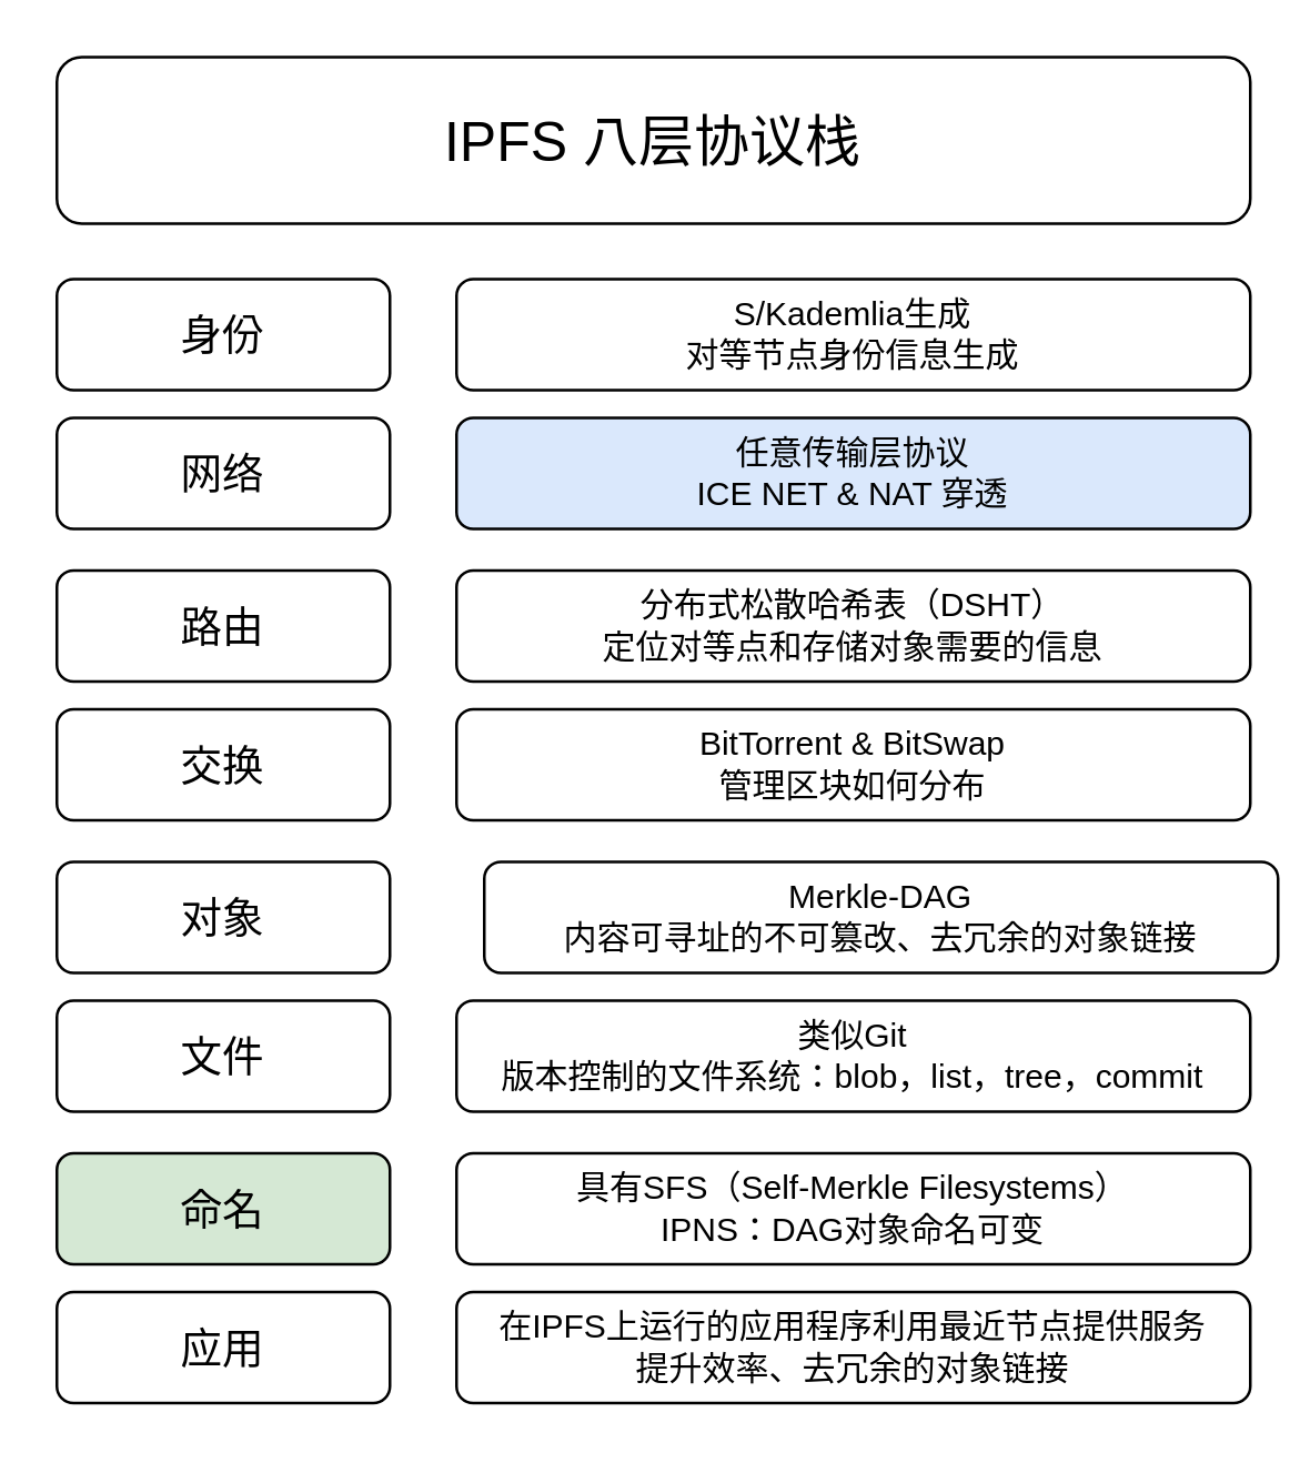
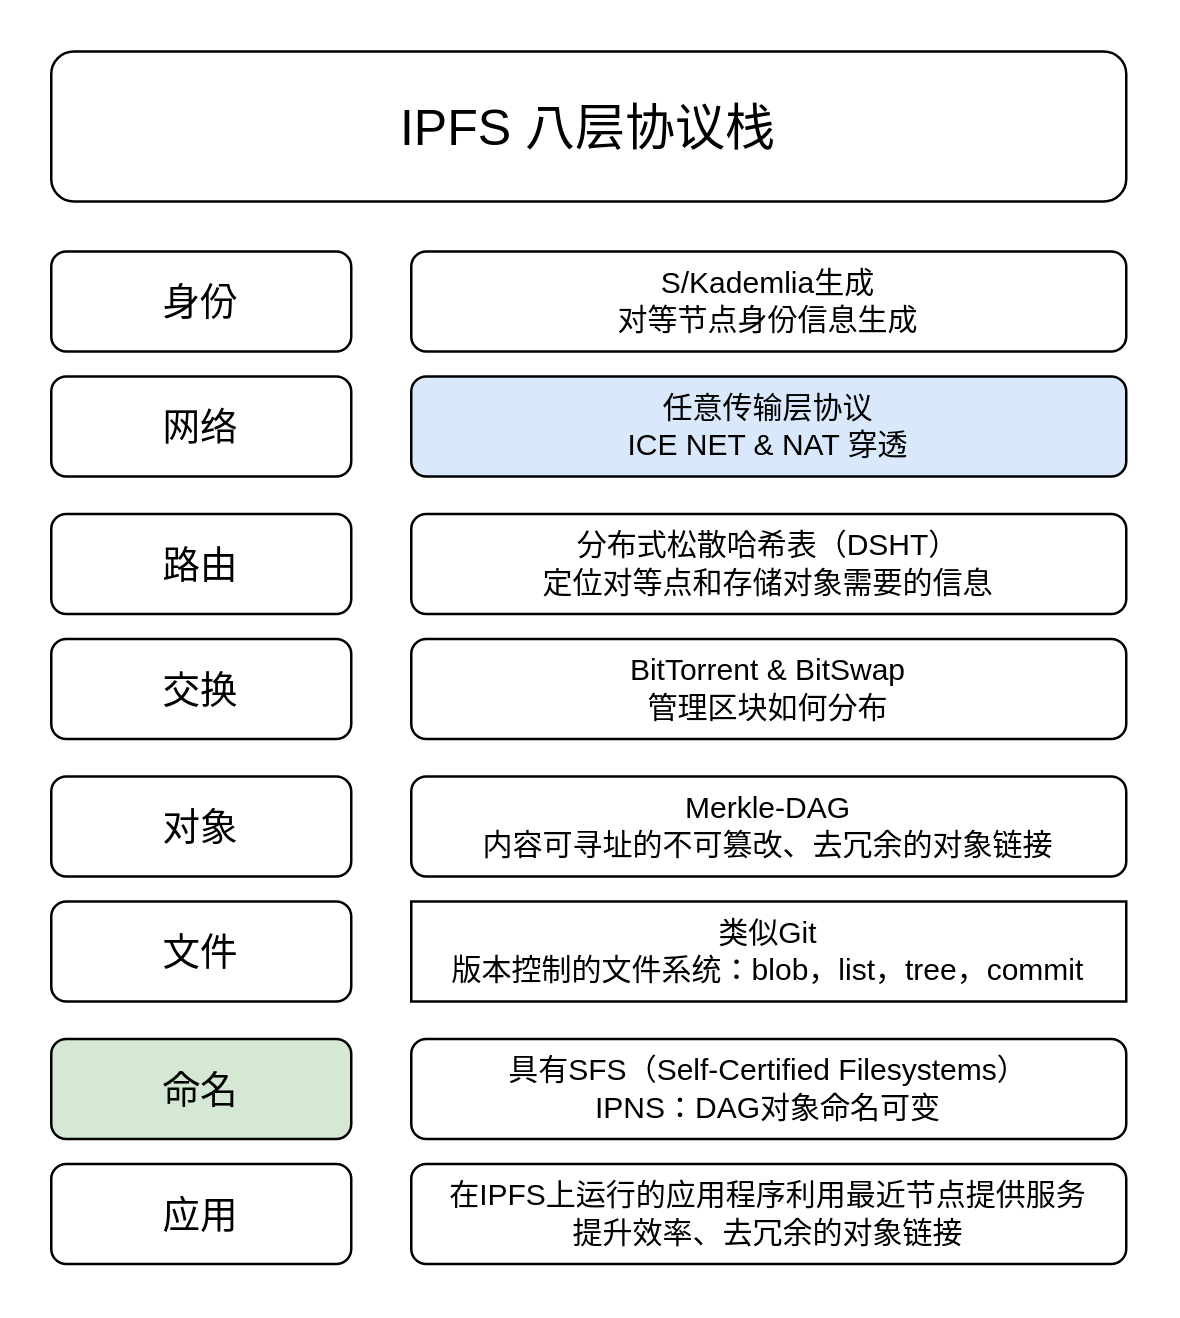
- <mxCell id="12" value="Merkle-DAG&lt;div&gt;内容可寻址的不可篡改、去冗余的对象链接&lt;/div&gt;" style="rounded=1;whiteSpace=wrap;html=1;" vertex="1" parent="1"><mxGeometry x="174" y="310" width="286" height="40" as="geometry" /></mxCell>
+ <mxCell id="12" value="Merkle-DAG&lt;div&gt;内容可寻址的不可篡改、去冗余的对象链接&lt;/div&gt;" style="rounded=1;whiteSpace=wrap;html=1;" vertex="1" parent="1"><mxGeometry x="164" y="310" width="286" height="40" as="geometry" /></mxCell>
- <mxCell id="14" value="类似Git&lt;div&gt;版本控制的文件系统：blob，list，tree，commit&lt;/div&gt;" style="rounded=1;whiteSpace=wrap;html=1;" vertex="1" parent="1"><mxGeometry x="164" y="360" width="286" height="40" as="geometry" /></mxCell>
+ <mxCell id="14" value="类似Git&lt;div&gt;版本控制的文件系统：blob，list，tree，commit&lt;/div&gt;" style="whiteSpace=wrap;html=1;rounded=0;" vertex="1" parent="1"><mxGeometry x="164" y="360" width="286" height="40" as="geometry" /></mxCell>
- <mxCell id="16" value="具有SFS（Self-Merkle Filesystems）&lt;div&gt;IPNS：DAG对象命名可变&lt;/div&gt;" style="rounded=1;whiteSpace=wrap;html=1;" vertex="1" parent="1"><mxGeometry x="164" y="415" width="286" height="40" as="geometry" /></mxCell>
+ <mxCell id="16" value="具有SFS（Self-Certified Filesystems）&lt;div&gt;IPNS：DAG对象命名可变&lt;/div&gt;" style="rounded=1;whiteSpace=wrap;html=1;" vertex="1" parent="1"><mxGeometry x="164" y="415" width="286" height="40" as="geometry" /></mxCell>
